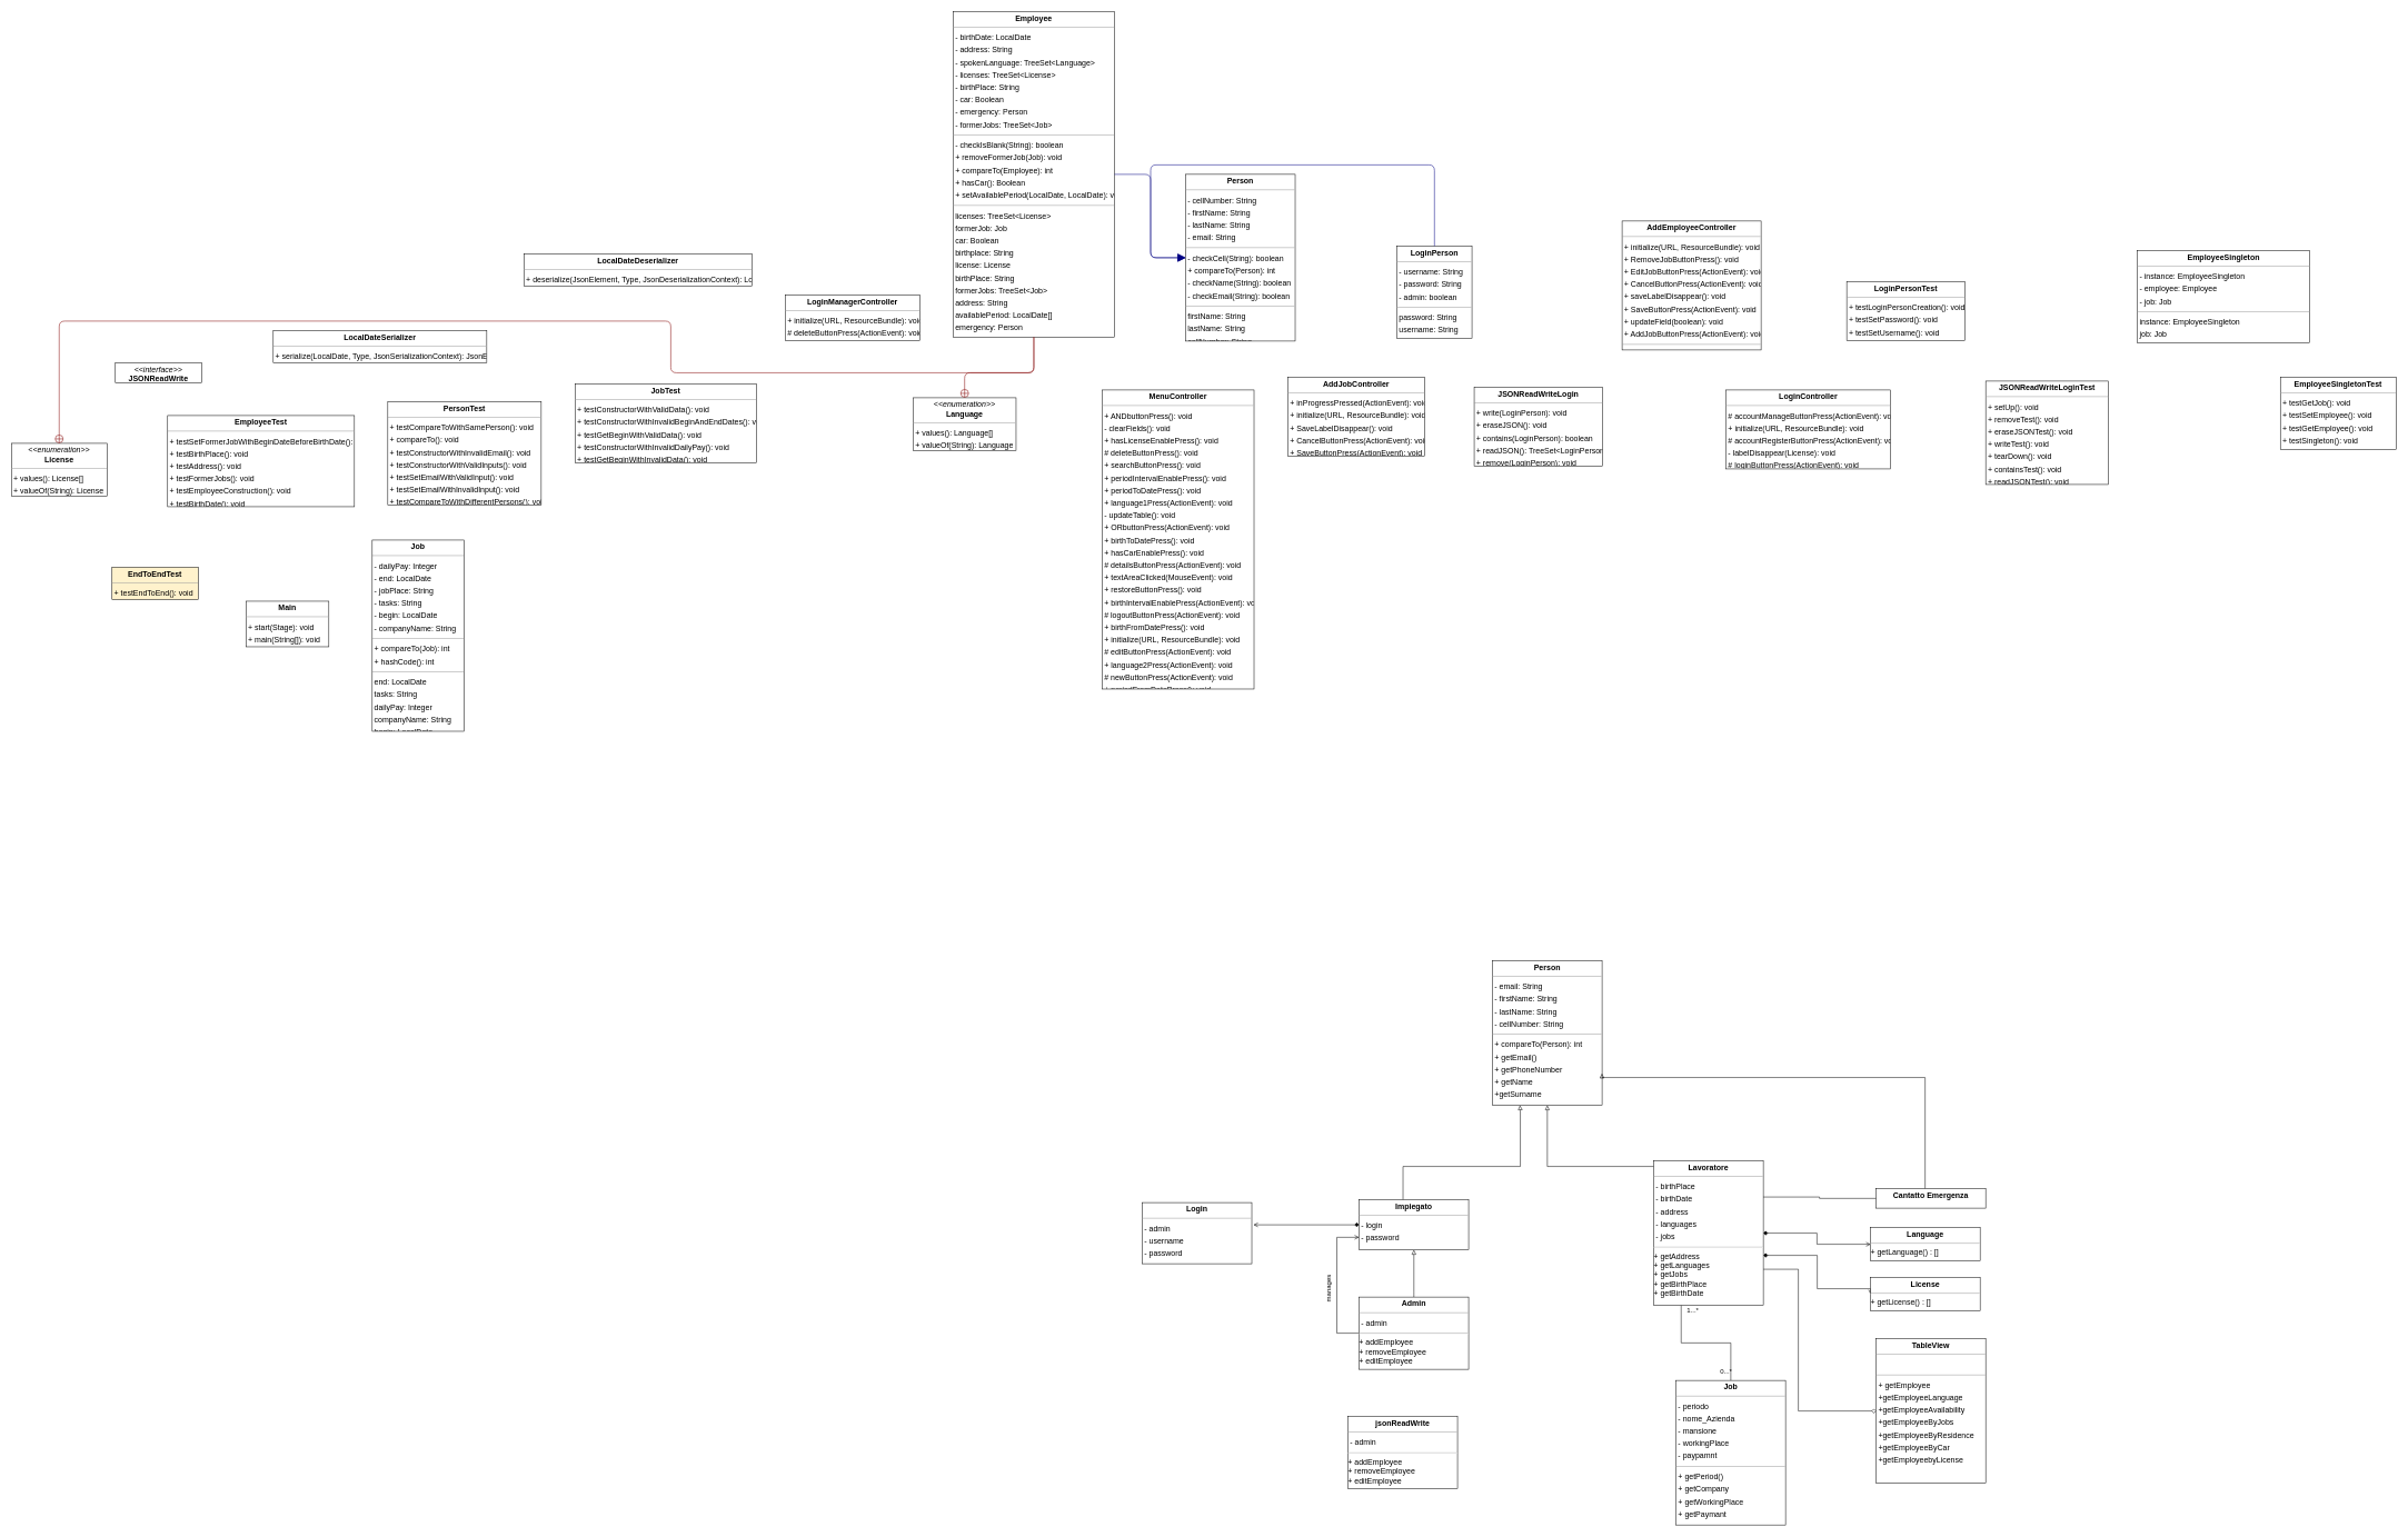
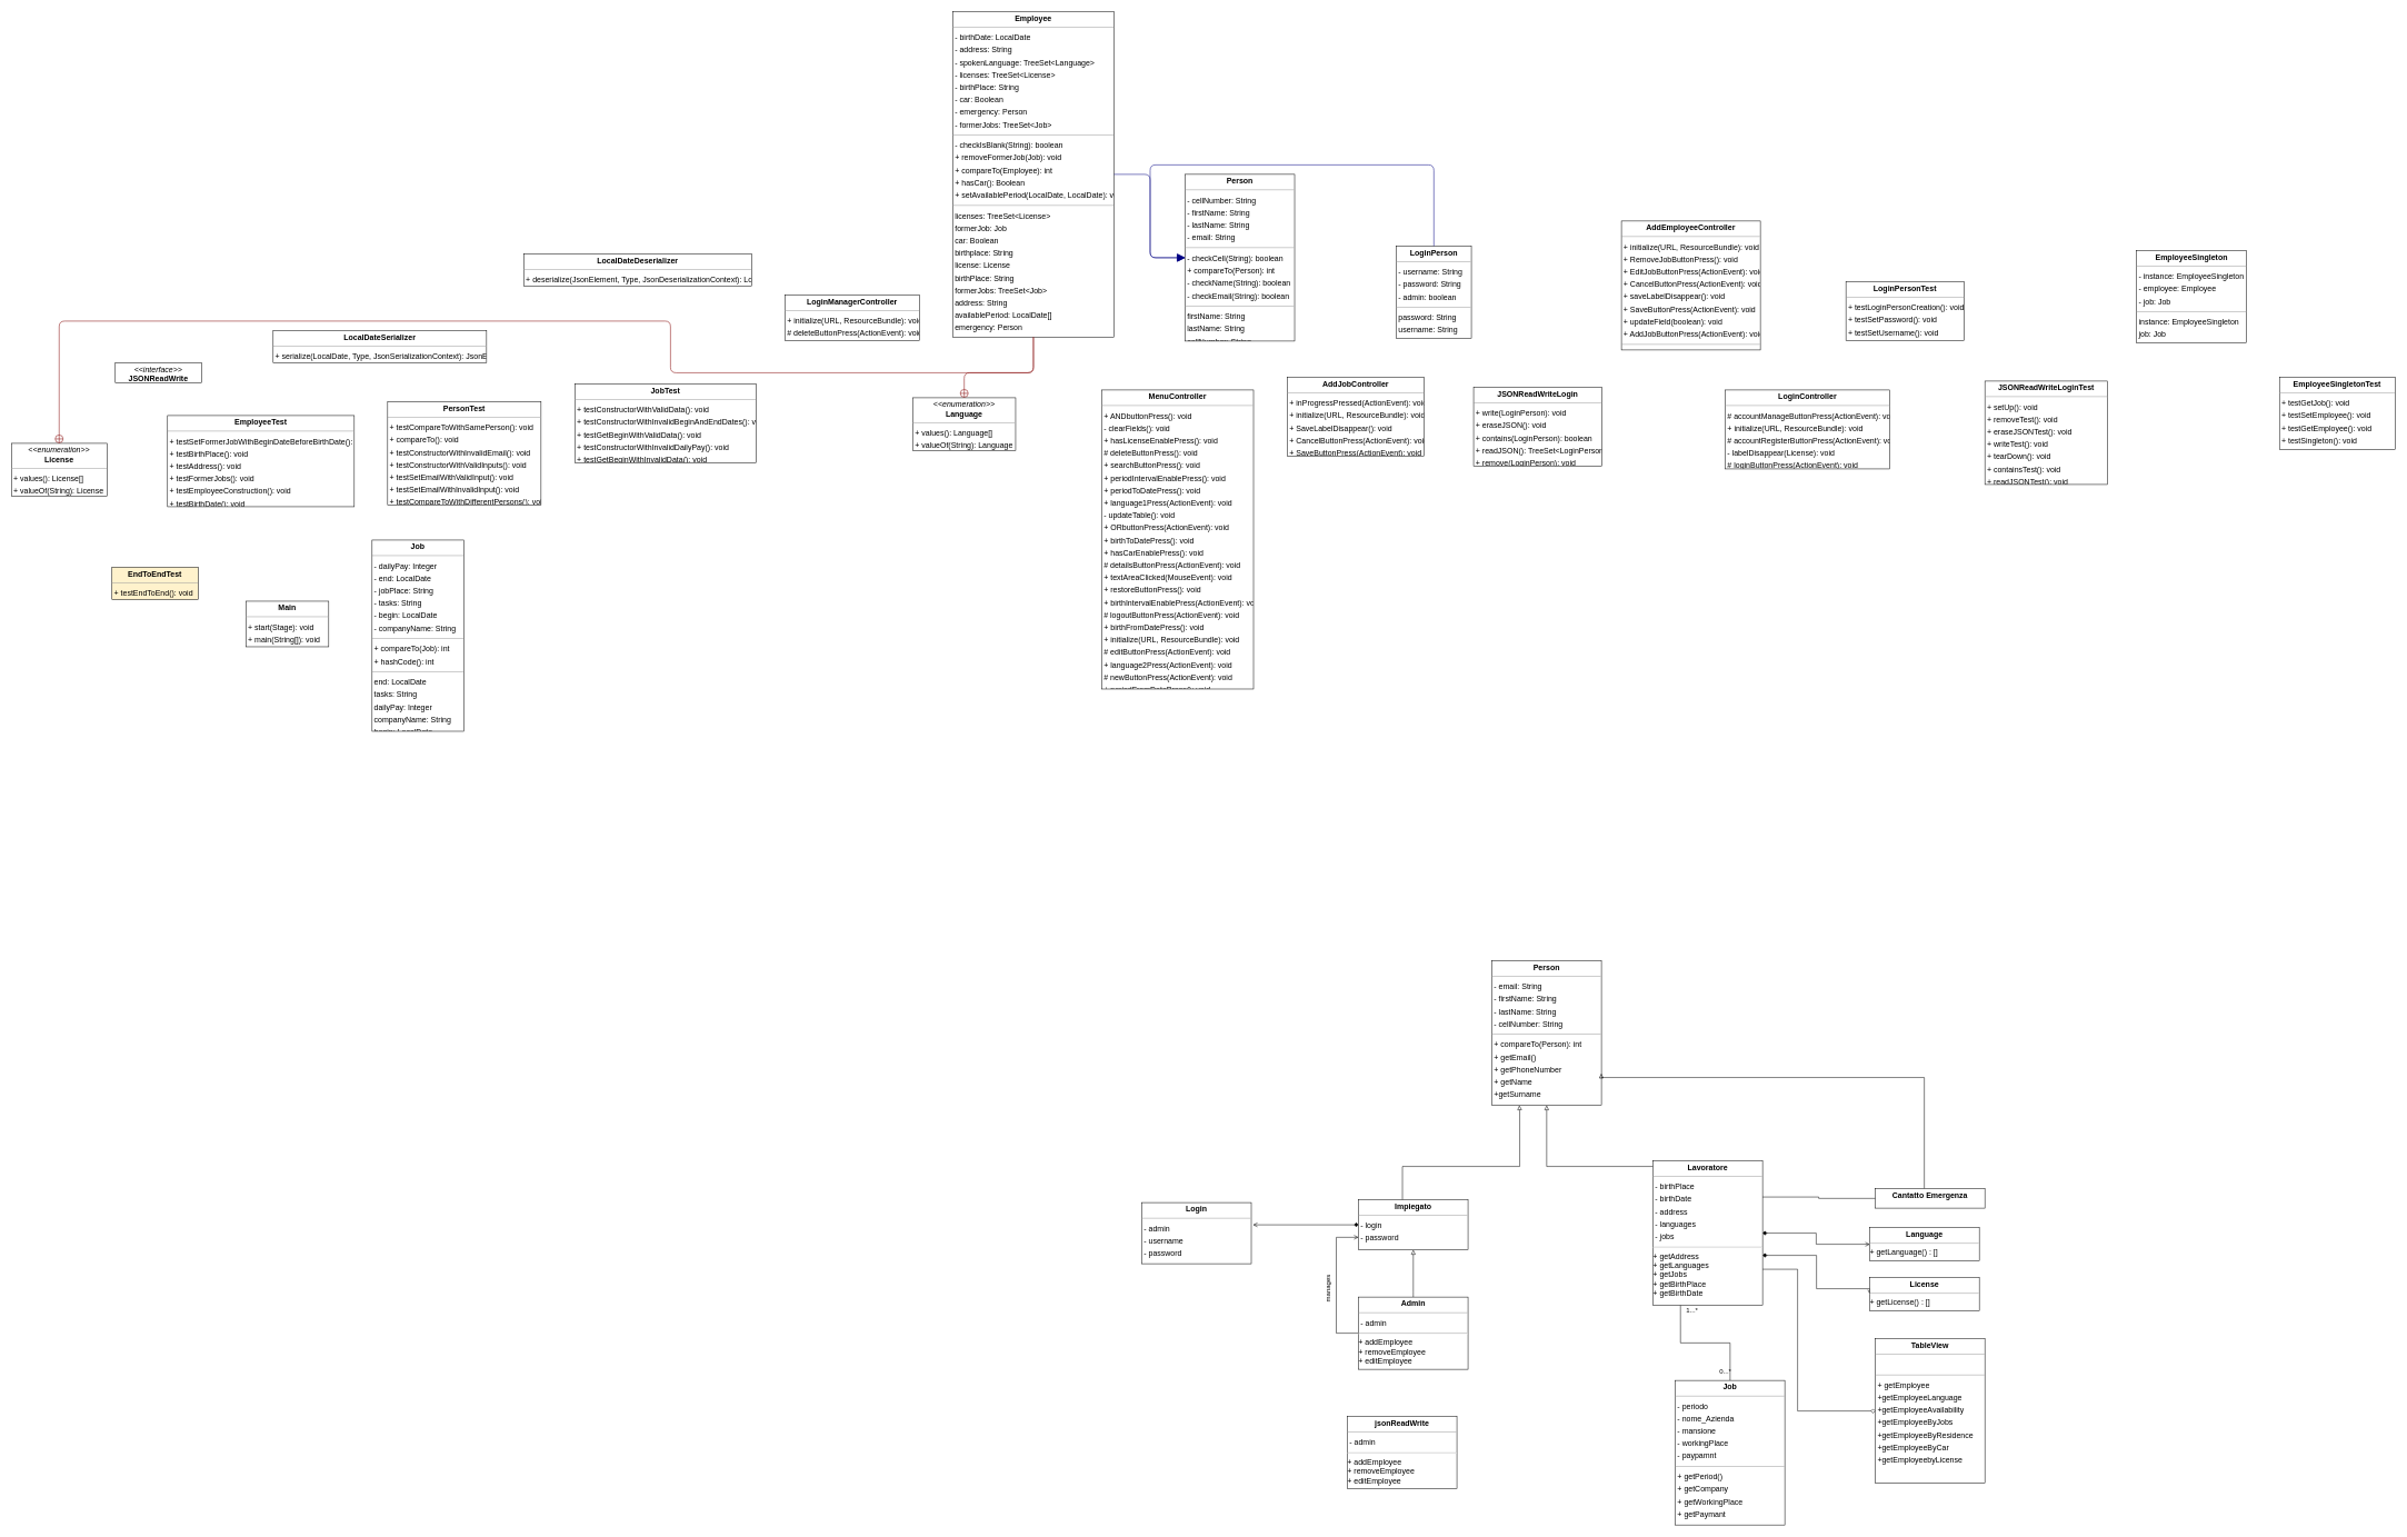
- <mxCell id="5" value="&lt;p style=&quot;margin:0px;margin-top:4px;text-align:center;&quot;&gt;&lt;b&gt;EmployeeSingleton&lt;/b&gt;&lt;/p&gt;&lt;hr size=&quot;1&quot;/&gt;&lt;p style=&quot;margin:0 0 0 4px;line-height:1.6;&quot;&gt;- instance: EmployeeSingleton&lt;br/&gt;- employee: Employee&lt;br/&gt;- job: Job&lt;/p&gt;&lt;hr size=&quot;1&quot;/&gt;&lt;p style=&quot;margin:0 0 0 4px;line-height:1.6;&quot;&gt; instance: EmployeeSingleton&lt;br/&gt; job: Job&lt;br/&gt; employee: Employee&lt;/p&gt;" style="verticalAlign=top;align=left;overflow=fill;fontSize=14;fontFamily=Helvetica;html=1;rounded=0;shadow=0;comic=0;labelBackgroundColor=none;strokeWidth=1;" parent="1" vertex="1"><mxGeometry x="3844" y="450" width="310" height="166" as="geometry" /></mxCell>
+ <mxCell id="5" value="&lt;p style=&quot;margin:0px;margin-top:4px;text-align:center;&quot;&gt;&lt;b&gt;EmployeeSingleton&lt;/b&gt;&lt;/p&gt;&lt;hr size=&quot;1&quot;/&gt;&lt;p style=&quot;margin:0 0 0 4px;line-height:1.6;&quot;&gt;- instance: EmployeeSingleton&lt;br/&gt;- employee: Employee&lt;br/&gt;- job: Job&lt;/p&gt;&lt;hr size=&quot;1&quot;/&gt;&lt;p style=&quot;margin:0 0 0 4px;line-height:1.6;&quot;&gt; instance: EmployeeSingleton&lt;br/&gt; job: Job&lt;br/&gt; employee: Employee&lt;/p&gt;" style="verticalAlign=top;align=left;overflow=fill;fontSize=14;fontFamily=Helvetica;html=1;rounded=0;shadow=0;comic=0;labelBackgroundColor=none;strokeWidth=1;" parent="1" vertex="1"><mxGeometry x="3844" y="450" width="198" height="166" as="geometry" /></mxCell>
